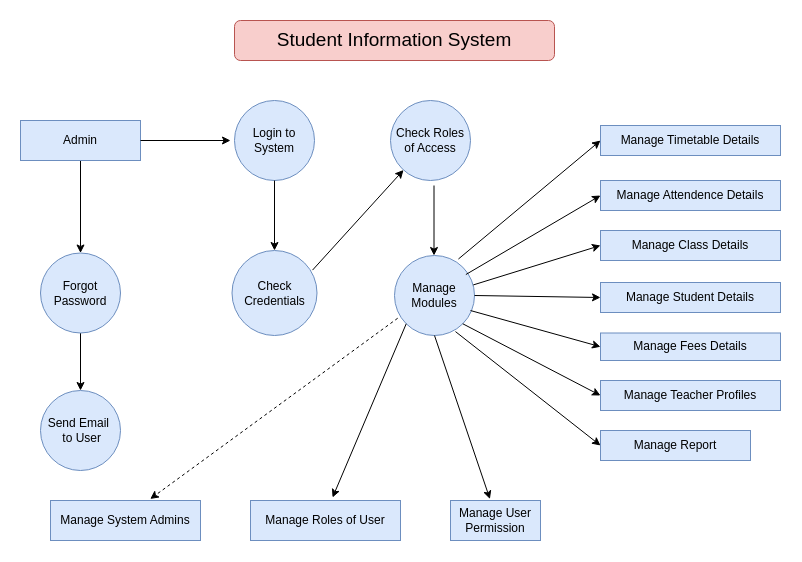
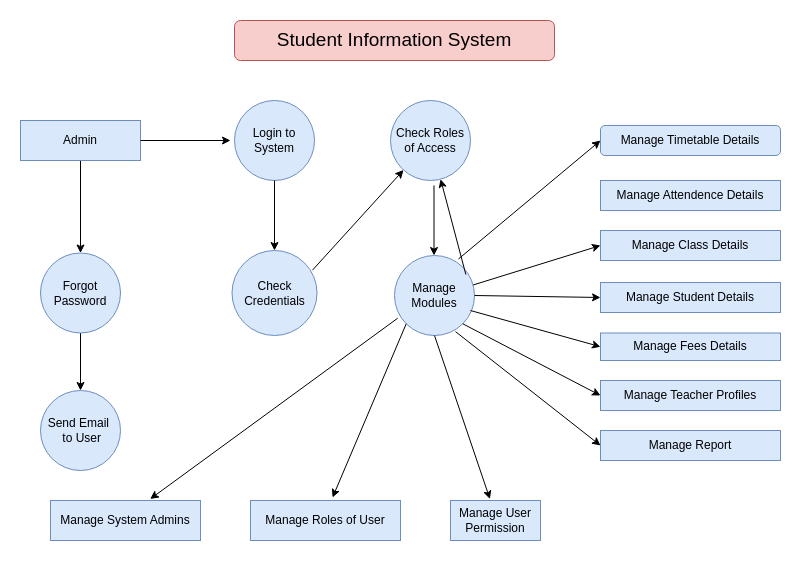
- <mxCell id="17" value="Manage Timetable Details" style="rounded=0;whiteSpace=wrap;html=1;fillColor=#dae8fc;strokeColor=#6c8ebf;" vertex="1" parent="1"><mxGeometry x="600" y="125" width="180" height="30" as="geometry" /></mxCell>
+ <mxCell id="17" value="Manage Timetable Details" style="whiteSpace=wrap;html=1;fillColor=#dae8fc;strokeColor=#6c8ebf;rounded=1;" vertex="1" parent="1"><mxGeometry x="600" y="125" width="180" height="30" as="geometry" /></mxCell>
- <mxCell id="27" value="" style="endArrow=classic;html=1;rounded=0;entryX=0;entryY=0.5;entryDx=0;entryDy=0;exitX=0.892;exitY=0.238;exitDx=0;exitDy=0;exitPerimeter=0;" edge="1" parent="1" source="11" target="18"><mxGeometry width="50" height="50" relative="1" as="geometry"><mxPoint x="350" y="390" as="sourcePoint" /><mxPoint x="400" y="340" as="targetPoint" /></mxGeometry></mxCell>
+ <mxCell id="27" value="" style="endArrow=classic;html=1;rounded=0;exitX=0.892;exitY=0.238;exitDx=0;exitDy=0;exitPerimeter=0;" edge="1" parent="1" source="11" target="10"><mxGeometry width="50" height="50" relative="1" as="geometry"><mxPoint x="350" y="390" as="sourcePoint" /><mxPoint x="400" y="340" as="targetPoint" /></mxGeometry></mxCell>
- <mxCell id="35" value="" style="endArrow=classic;html=1;rounded=0;entryX=0.665;entryY=-0.038;entryDx=0;entryDy=0;entryPerimeter=0;exitX=0.04;exitY=0.784;exitDx=0;exitDy=0;exitPerimeter=0;dashed=1;" edge="1" parent="1" source="11" target="24"><mxGeometry width="50" height="50" relative="1" as="geometry"><mxPoint x="280" y="370" as="sourcePoint" /><mxPoint x="400" y="340" as="targetPoint" /></mxGeometry></mxCell>
+ <mxCell id="35" value="" style="endArrow=classic;html=1;rounded=0;entryX=0.665;entryY=-0.038;entryDx=0;entryDy=0;entryPerimeter=0;exitX=0.04;exitY=0.784;exitDx=0;exitDy=0;exitPerimeter=0;" edge="1" parent="1" source="11" target="24"><mxGeometry width="50" height="50" relative="1" as="geometry"><mxPoint x="280" y="370" as="sourcePoint" /><mxPoint x="400" y="340" as="targetPoint" /></mxGeometry></mxCell>
- <mxCell id="19" value="Manage Report" style="rounded=0;whiteSpace=wrap;html=1;fillColor=#dae8fc;strokeColor=#6c8ebf;" vertex="1" parent="1"><mxGeometry x="600" y="430" width="150" height="30" as="geometry" /></mxCell>
+ <mxCell id="19" value="Manage Report" style="rounded=0;whiteSpace=wrap;html=1;fillColor=#dae8fc;strokeColor=#6c8ebf;" vertex="1" parent="1"><mxGeometry x="600" y="430" width="180" height="30" as="geometry" /></mxCell>
